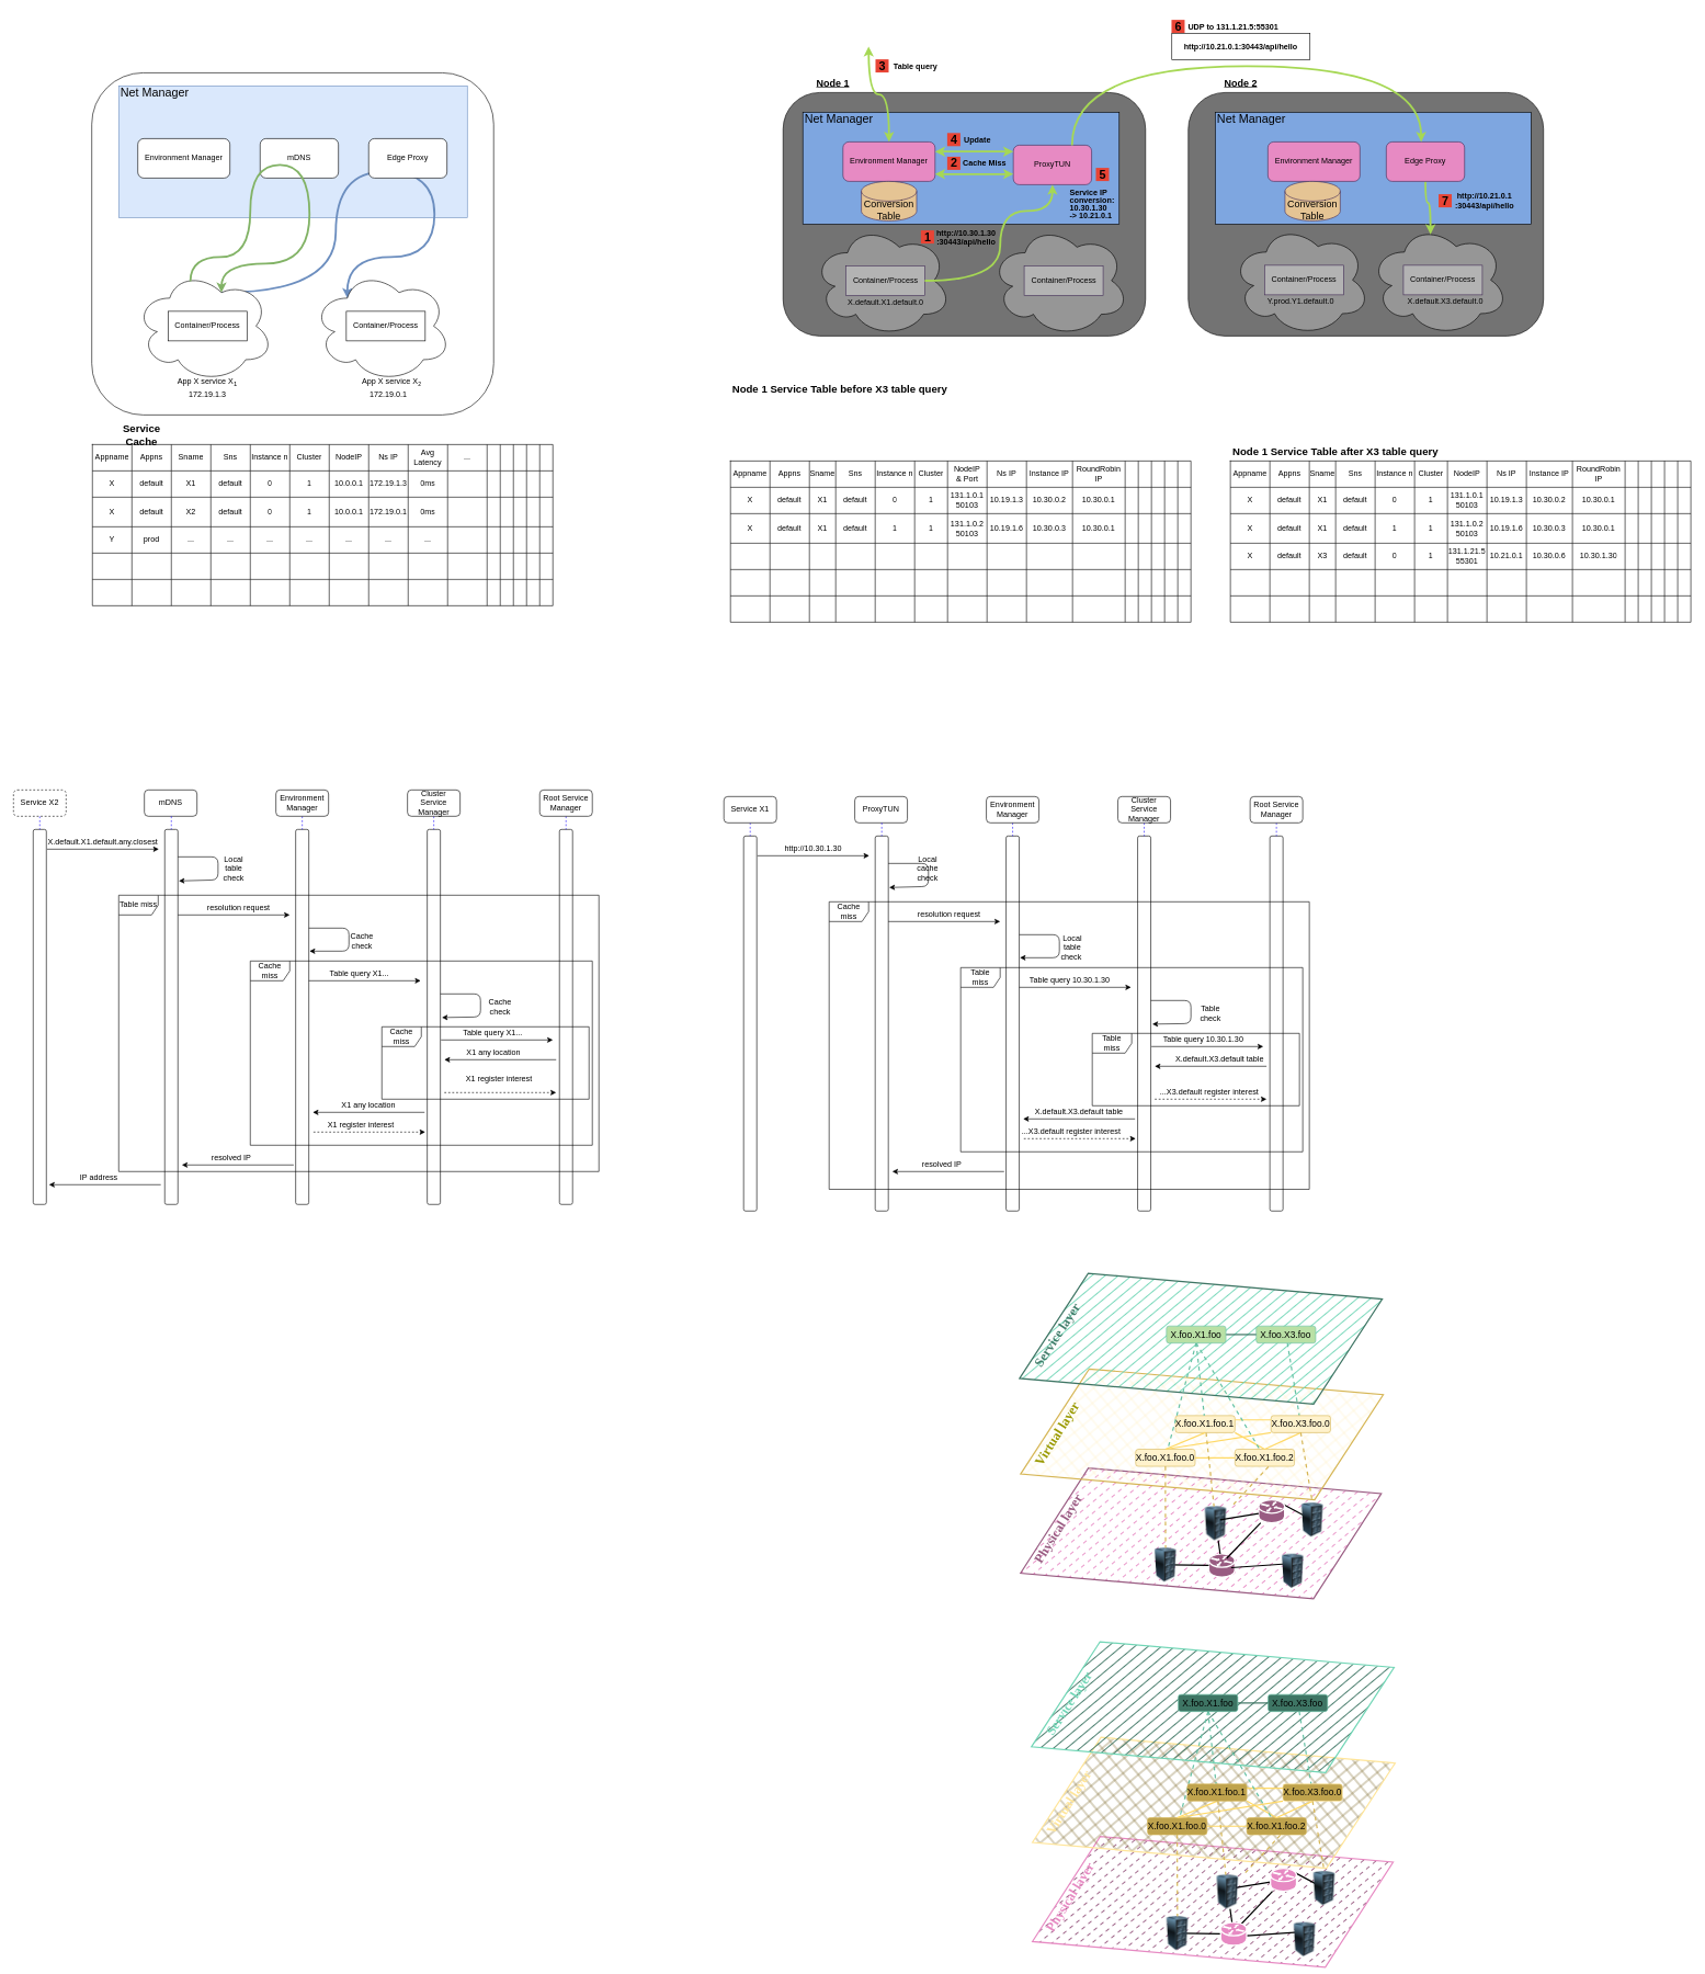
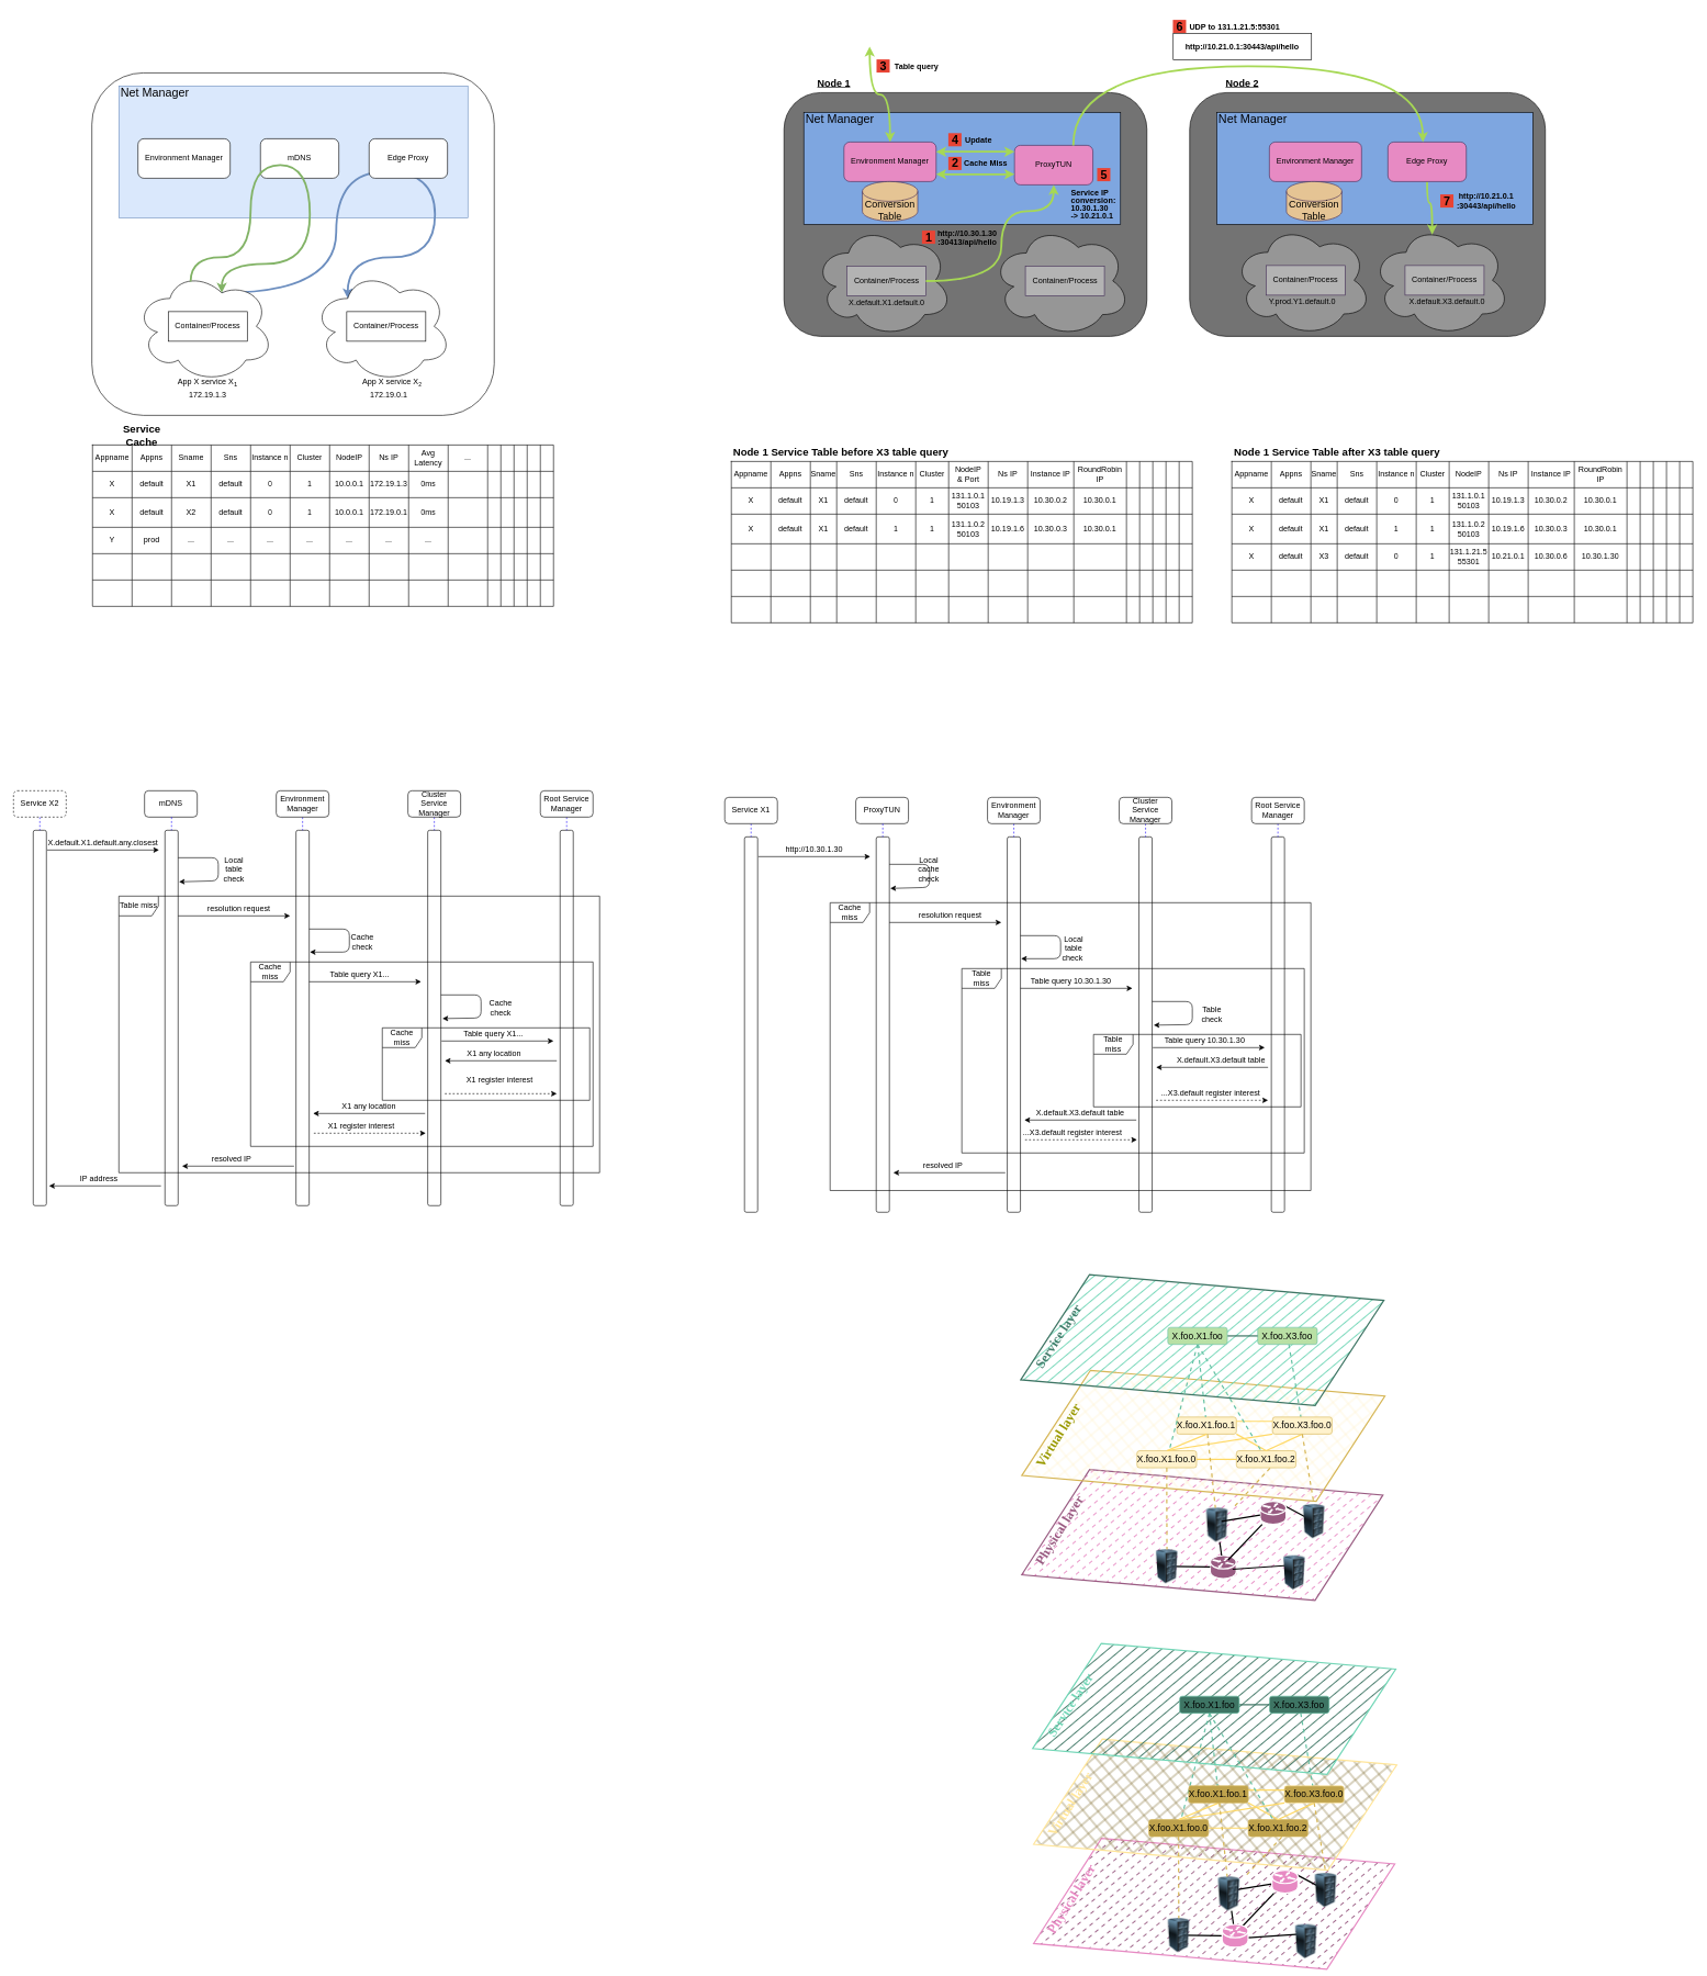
- <mxCell id="258" value="&lt;p style=&quot;line-height: 100%;&quot;&gt;&lt;b style=&quot;&quot;&gt;http://&lt;/b&gt;&lt;b style=&quot;&quot;&gt;10.30.1.30&lt;/b&gt;&lt;b style=&quot;&quot;&gt;&lt;br&gt;:30443/api/hello&lt;/b&gt;&lt;/p&gt;" style="text;html=1;strokeColor=none;fillColor=none;align=center;verticalAlign=middle;whiteSpace=wrap;rounded=0;labelBackgroundColor=none;fontColor=#000000;" parent="1" vertex="1"><mxGeometry x="1362.31" y="350" width="213" height="20" as="geometry" /></mxCell>
+ <mxCell id="258" value="&lt;p style=&quot;line-height: 100%;&quot;&gt;&lt;b style=&quot;&quot;&gt;http://&lt;/b&gt;&lt;b style=&quot;&quot;&gt;10.30.1.30&lt;/b&gt;&lt;b style=&quot;&quot;&gt;&lt;br&gt;:30413/api/hello&lt;/b&gt;&lt;/p&gt;" style="text;html=1;strokeColor=none;fillColor=none;align=center;verticalAlign=middle;whiteSpace=wrap;rounded=0;labelBackgroundColor=none;fontColor=#000000;" parent="1" vertex="1"><mxGeometry x="1362.31" y="350" width="213" height="20" as="geometry" /></mxCell>
- <mxCell id="252" value="&lt;b&gt;&lt;font style=&quot;font-size: 16px&quot;&gt;Node 1 Service Table before X3 table query&lt;/font&gt;&lt;/b&gt;" style="text;html=1;strokeColor=none;fillColor=none;align=left;verticalAlign=middle;whiteSpace=wrap;rounded=0;" parent="1" vertex="1"><mxGeometry x="1111" y="580" width="374" height="20" as="geometry" /></mxCell>
+ <mxCell id="252" value="&lt;b&gt;&lt;font style=&quot;font-size: 16px&quot;&gt;Node 1 Service Table before X3 table query&lt;/font&gt;&lt;/b&gt;" style="text;html=1;strokeColor=none;fillColor=none;align=left;verticalAlign=middle;whiteSpace=wrap;rounded=0;" parent="1" vertex="1"><mxGeometry x="1111" y="675" width="374" height="20" as="geometry" /></mxCell>
